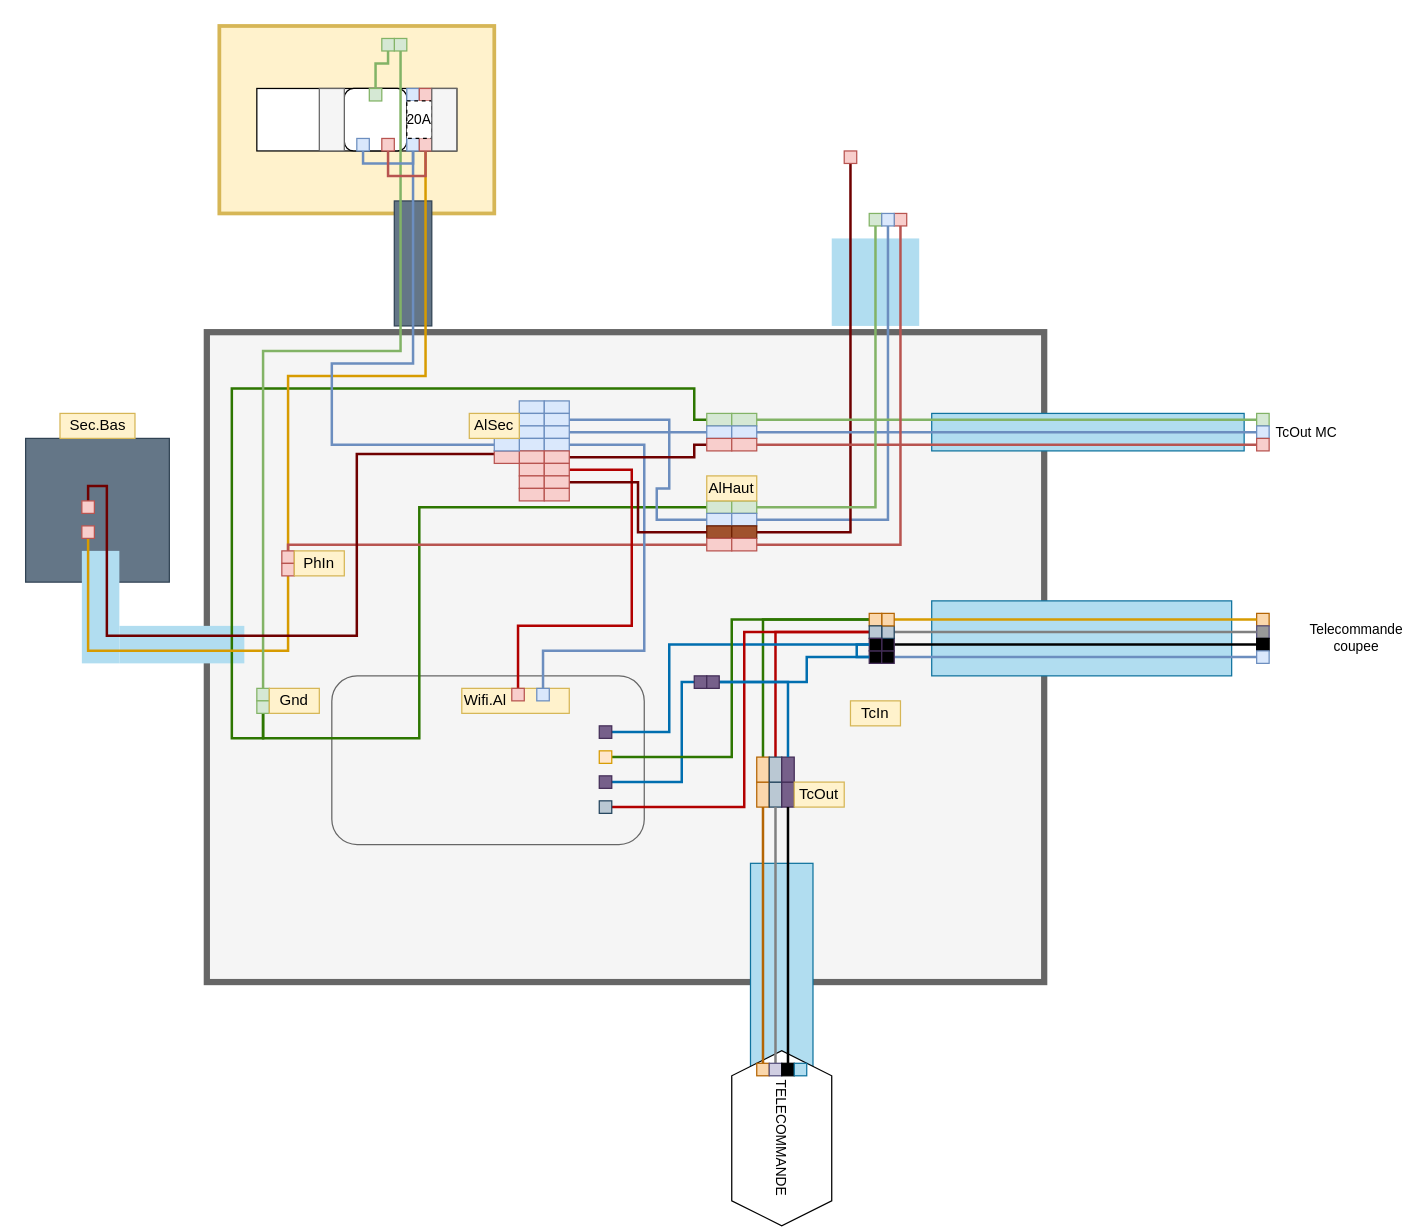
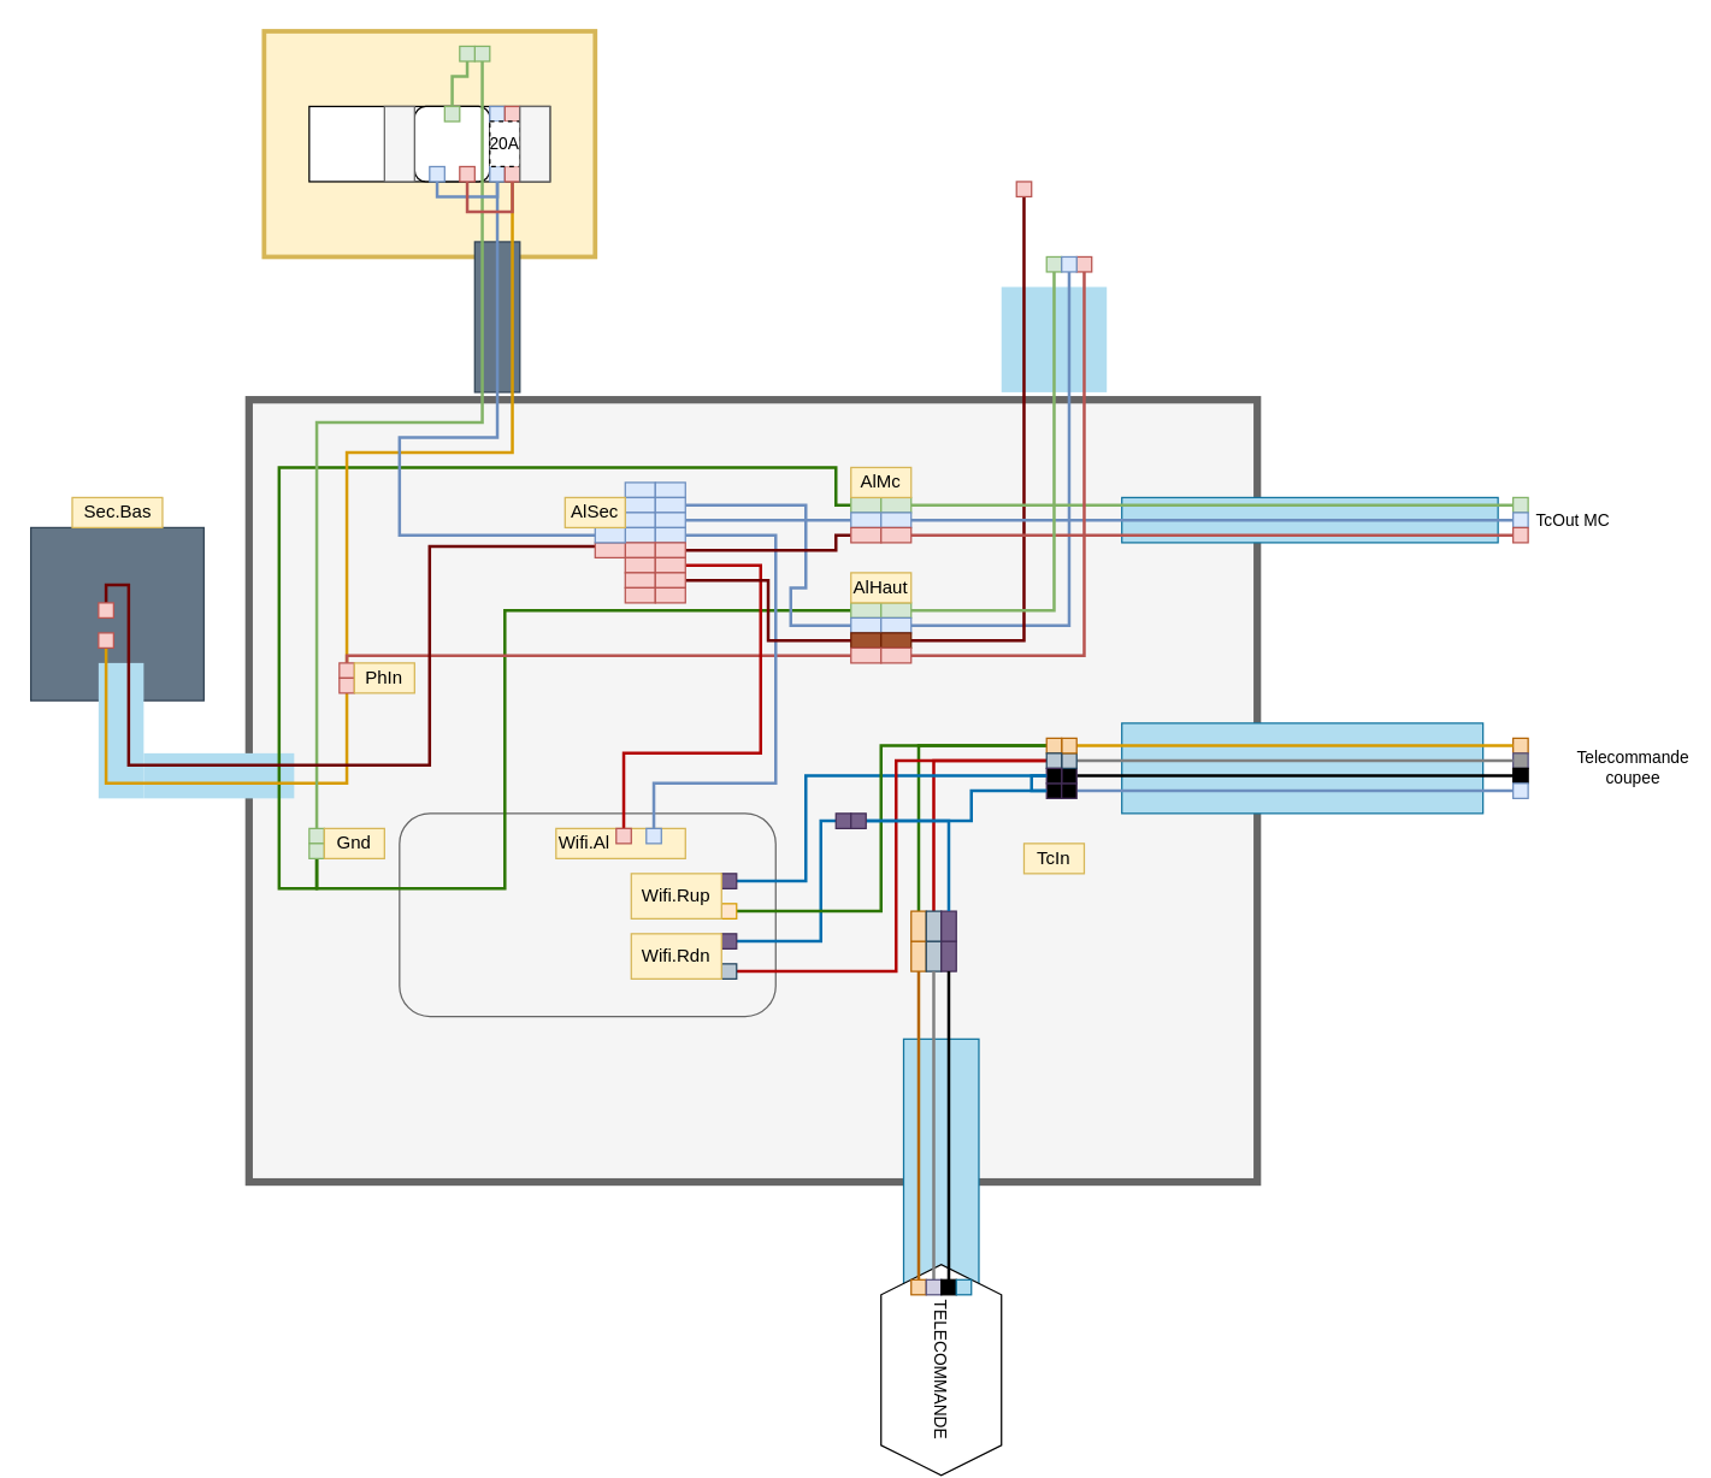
+ <mxCell id="159" value="AlMc" style="text;html=1;strokeColor=#d6b656;fillColor=#fff2cc;align=center;verticalAlign=middle;whiteSpace=wrap;rounded=0;movable=0;resizable=0;rotatable=0;deletable=0;editable=0;locked=1;connectable=0;" vertex="1" parent="1"><mxGeometry x="565" y="310" width="40" height="20" as="geometry" /></mxCell>
+ <mxCell id="165" value="Wifi.Rup" style="text;html=1;strokeColor=#d6b656;fillColor=#fff2cc;align=center;verticalAlign=middle;whiteSpace=wrap;rounded=0;movable=1;resizable=1;rotatable=1;deletable=1;editable=1;locked=0;connectable=1;" vertex="1" parent="1"><mxGeometry x="419" y="580" width="60" height="30" as="geometry" /></mxCell>
+ <mxCell id="166" value="Wifi.Rdn" style="text;html=1;strokeColor=#d6b656;fillColor=#fff2cc;align=center;verticalAlign=middle;whiteSpace=wrap;rounded=0;movable=0;resizable=0;rotatable=0;deletable=0;editable=0;locked=1;connectable=0;" vertex="1" parent="1"><mxGeometry x="419" y="620" width="60" height="30" as="geometry" /></mxCell>
- <mxCell id="162" value="TcOut" style="text;html=1;strokeColor=#d6b656;fillColor=#fff2cc;align=center;verticalAlign=middle;whiteSpace=wrap;rounded=0;movable=0;resizable=0;rotatable=0;deletable=0;editable=0;locked=1;connectable=0;" vertex="1" parent="1"><mxGeometry x="635" y="625" width="40" height="20" as="geometry" /></mxCell>
